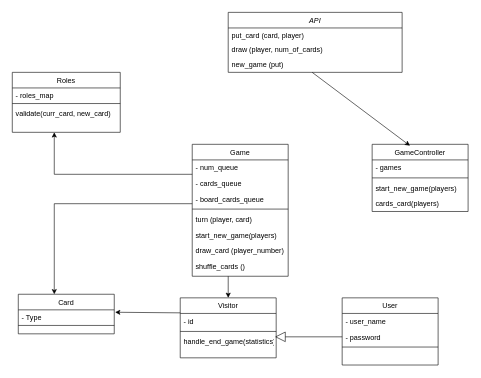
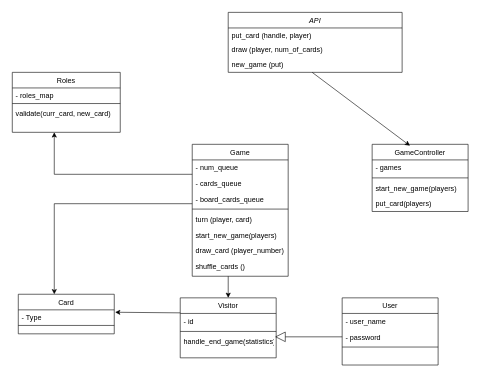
- <mxCell id="3" value="put_card (card, player)" style="text;align=left;verticalAlign=top;spacingLeft=4;spacingRight=4;overflow=hidden;rotatable=0;points=[[0,0.5],[1,0.5]];portConstraint=eastwest;" parent="2" vertex="1"><mxGeometry y="26" width="290" height="22" as="geometry" /></mxCell>
+ <mxCell id="3" value="put_card (handle, player)" style="text;align=left;verticalAlign=top;spacingLeft=4;spacingRight=4;overflow=hidden;rotatable=0;points=[[0,0.5],[1,0.5]];portConstraint=eastwest;" parent="2" vertex="1"><mxGeometry y="26" width="290" height="22" as="geometry" /></mxCell>
- <mxCell id="27" value="cards_card(players)" style="text;align=left;verticalAlign=top;spacingLeft=4;spacingRight=4;overflow=hidden;rotatable=0;points=[[0,0.5],[1,0.5]];portConstraint=eastwest;" parent="23" vertex="1"><mxGeometry y="86" width="160" height="26" as="geometry" /></mxCell>
+ <mxCell id="27" value="put_card(players)" style="text;align=left;verticalAlign=top;spacingLeft=4;spacingRight=4;overflow=hidden;rotatable=0;points=[[0,0.5],[1,0.5]];portConstraint=eastwest;" parent="23" vertex="1"><mxGeometry y="86" width="160" height="26" as="geometry" /></mxCell>
